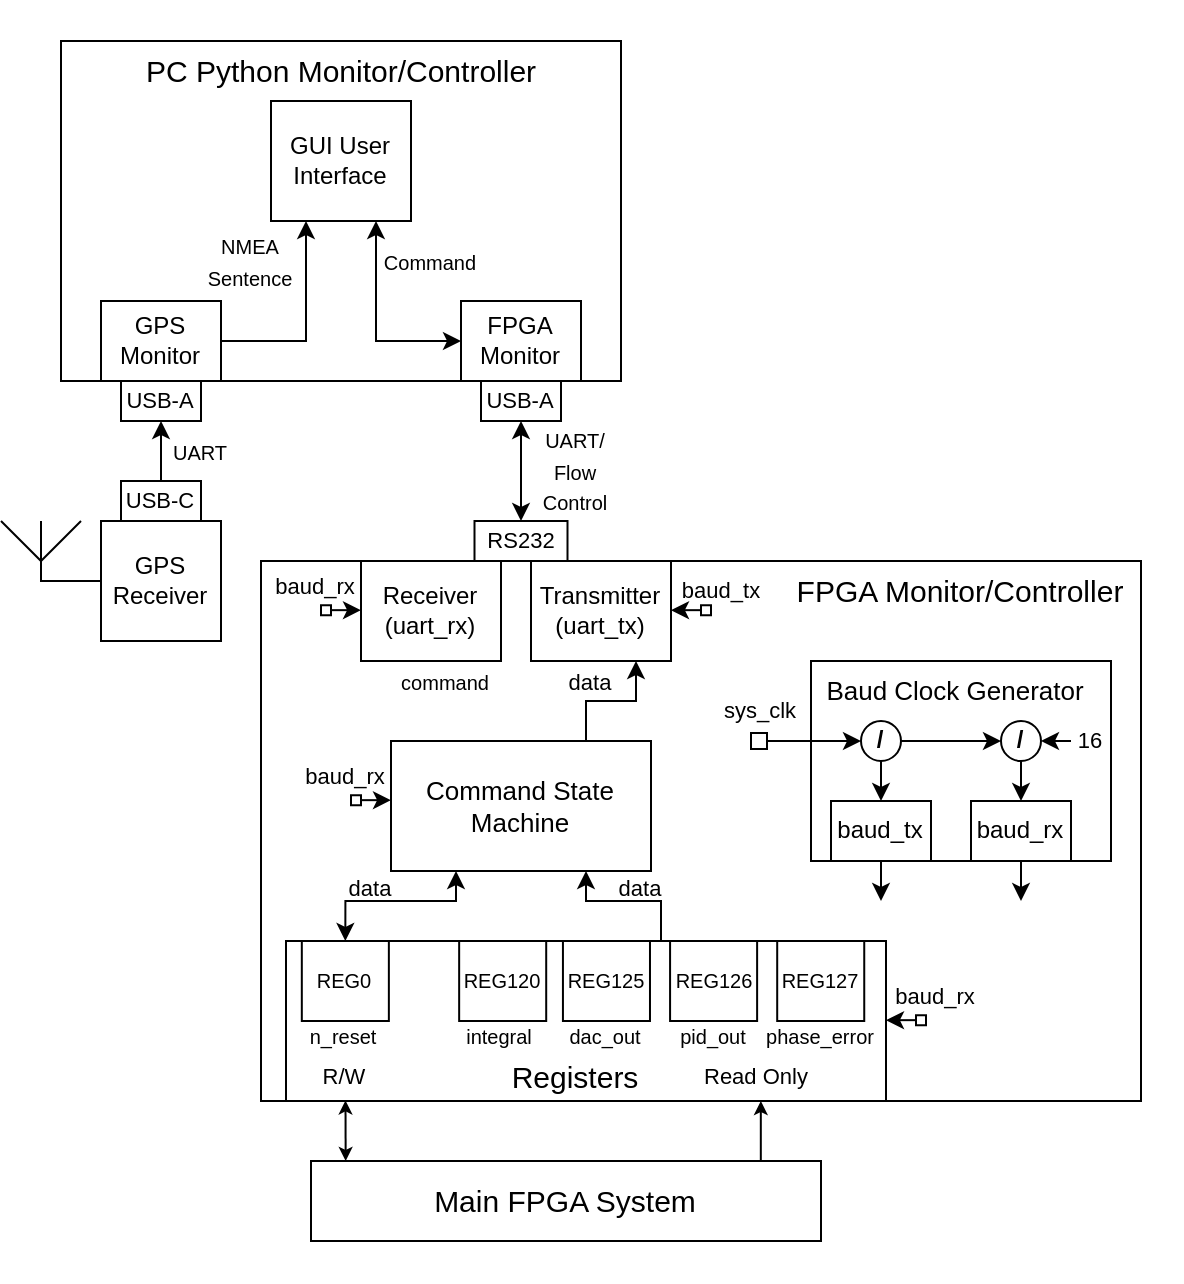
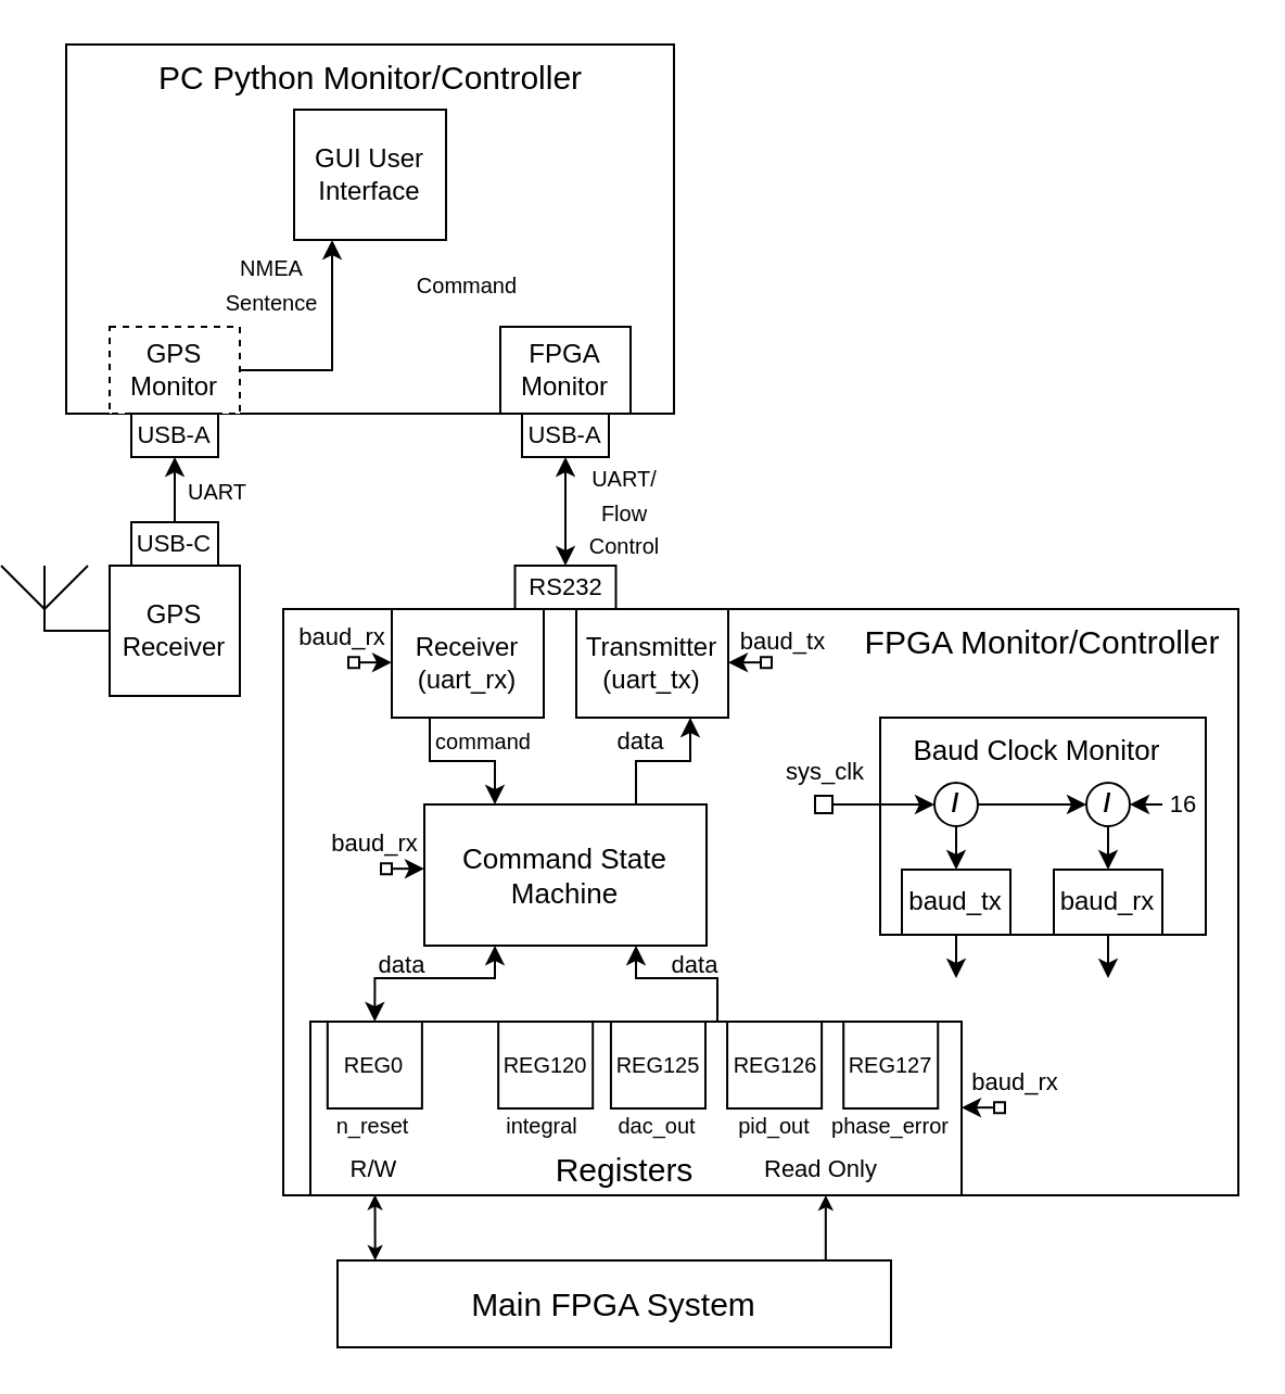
- <mxCell id="28" style="edgeStyle=orthogonalEdgeStyle;rounded=0;orthogonalLoop=1;jettySize=auto;html=1;exitX=0.75;exitY=1;exitDx=0;exitDy=0;entryX=0;entryY=0.5;entryDx=0;entryDy=0;fontSize=10;startArrow=classic;startFill=1;" edge="1" parent="22" source="24" target="27"><mxGeometry relative="1" as="geometry"><Array as="points"><mxPoint x="158" y="150" /></Array></mxGeometry></mxCell>
- <mxCell id="26" value="GPS Monitor" style="rounded=0;whiteSpace=wrap;html=1;" vertex="1" parent="22"><mxGeometry x="20" y="130" width="60" height="40" as="geometry" /></mxCell>
+ <mxCell id="26" value="GPS Monitor" style="rounded=0;whiteSpace=wrap;html=1;dashed=1;" vertex="1" parent="22"><mxGeometry x="20" y="130" width="60" height="40" as="geometry" /></mxCell>
- <mxCell id="51" value="&lt;font style=&quot;font-size: 13px&quot;&gt;Baud Clock Generator&lt;/font&gt;" style="text;html=1;strokeColor=none;fillColor=none;align=center;verticalAlign=middle;whiteSpace=wrap;rounded=0;fontSize=9;" vertex="1" parent="48"><mxGeometry x="40" width="145" height="30" as="geometry" /></mxCell>
+ <mxCell id="51" value="&lt;font style=&quot;font-size: 13px&quot;&gt;Baud Clock Monitor&lt;/font&gt;" style="text;html=1;strokeColor=none;fillColor=none;align=center;verticalAlign=middle;whiteSpace=wrap;rounded=0;fontSize=9;" vertex="1" parent="48"><mxGeometry x="40" width="145" height="30" as="geometry" /></mxCell>
+ <mxCell id="45" style="edgeStyle=orthogonalEdgeStyle;rounded=0;orthogonalLoop=1;jettySize=auto;html=1;exitX=0.25;exitY=0;exitDx=0;exitDy=0;entryX=0.25;entryY=1;entryDx=0;entryDy=0;fontSize=13;startArrow=classic;startFill=1;endArrow=none;endFill=0;" edge="1" parent="1" source="47" target="44"><mxGeometry relative="1" as="geometry" /></mxCell>
